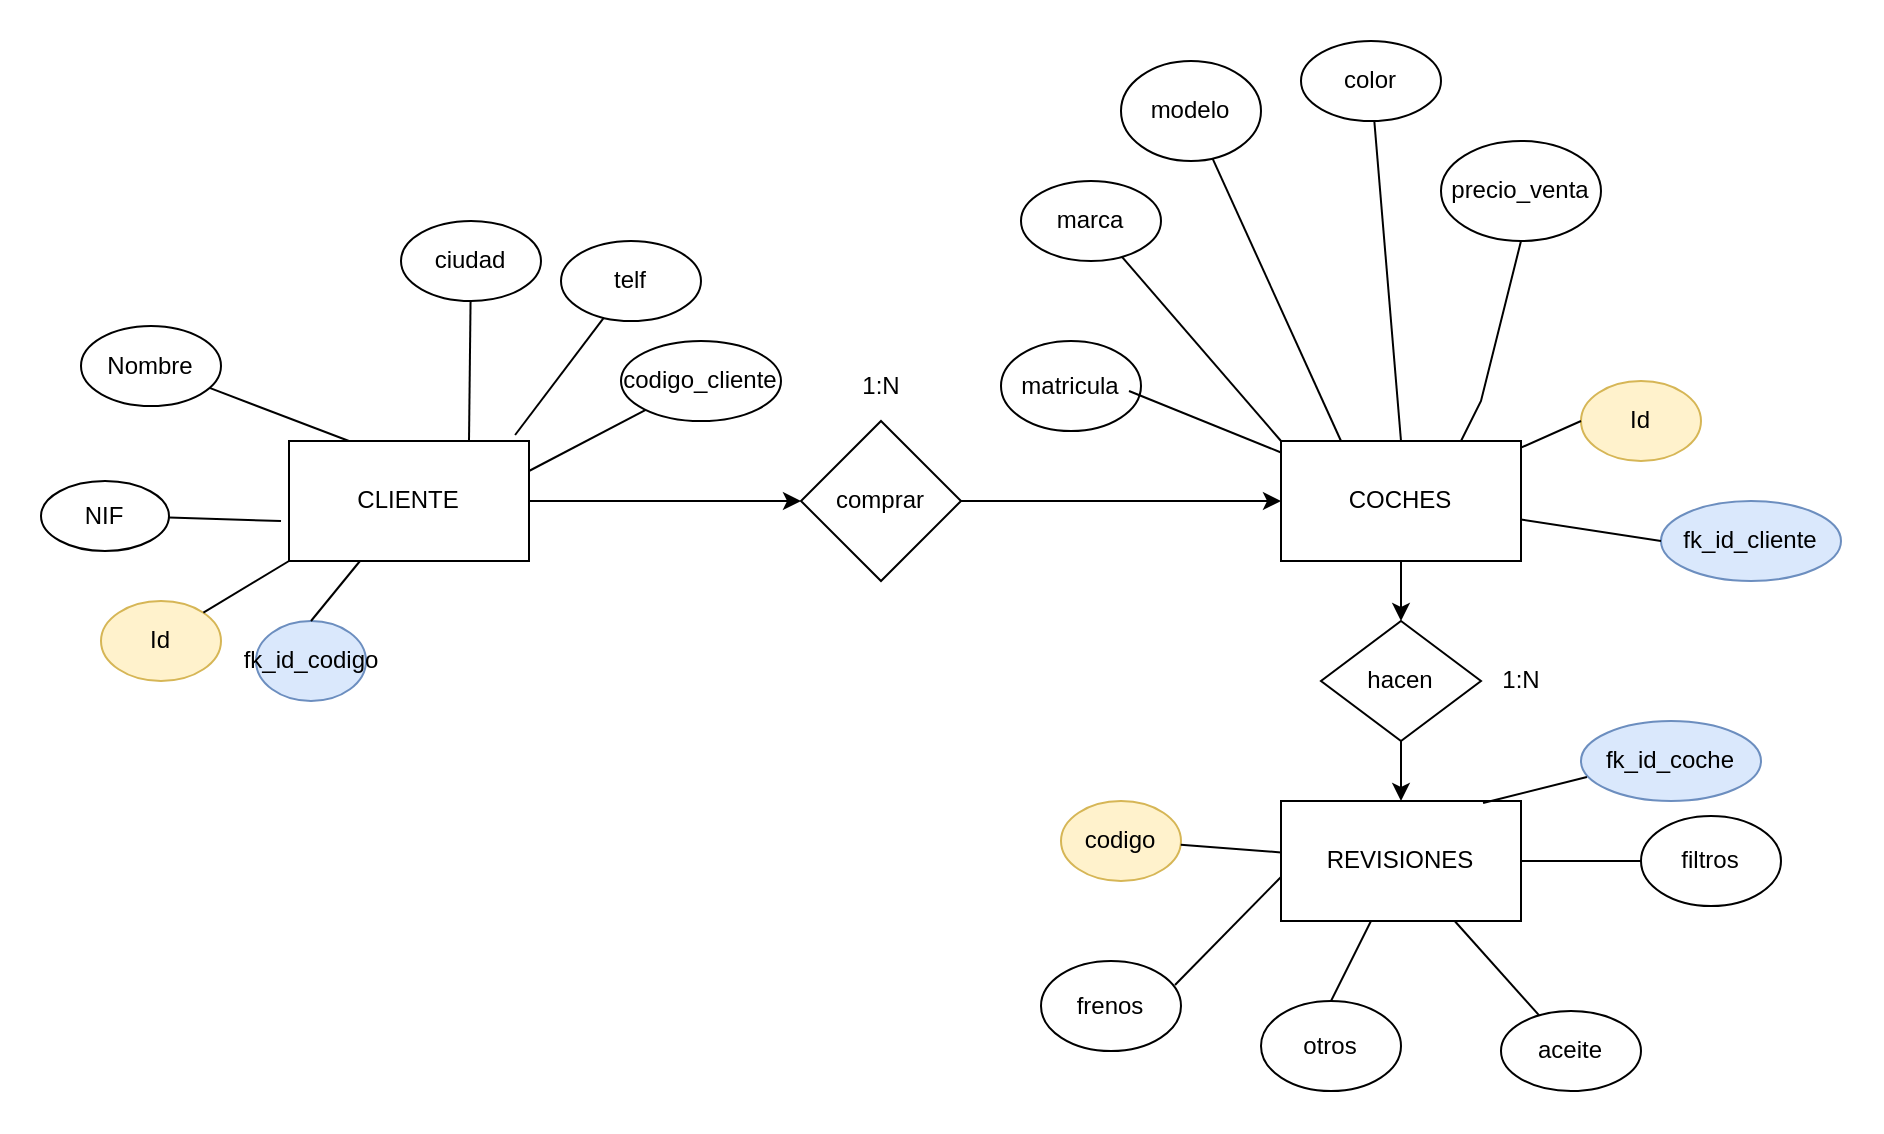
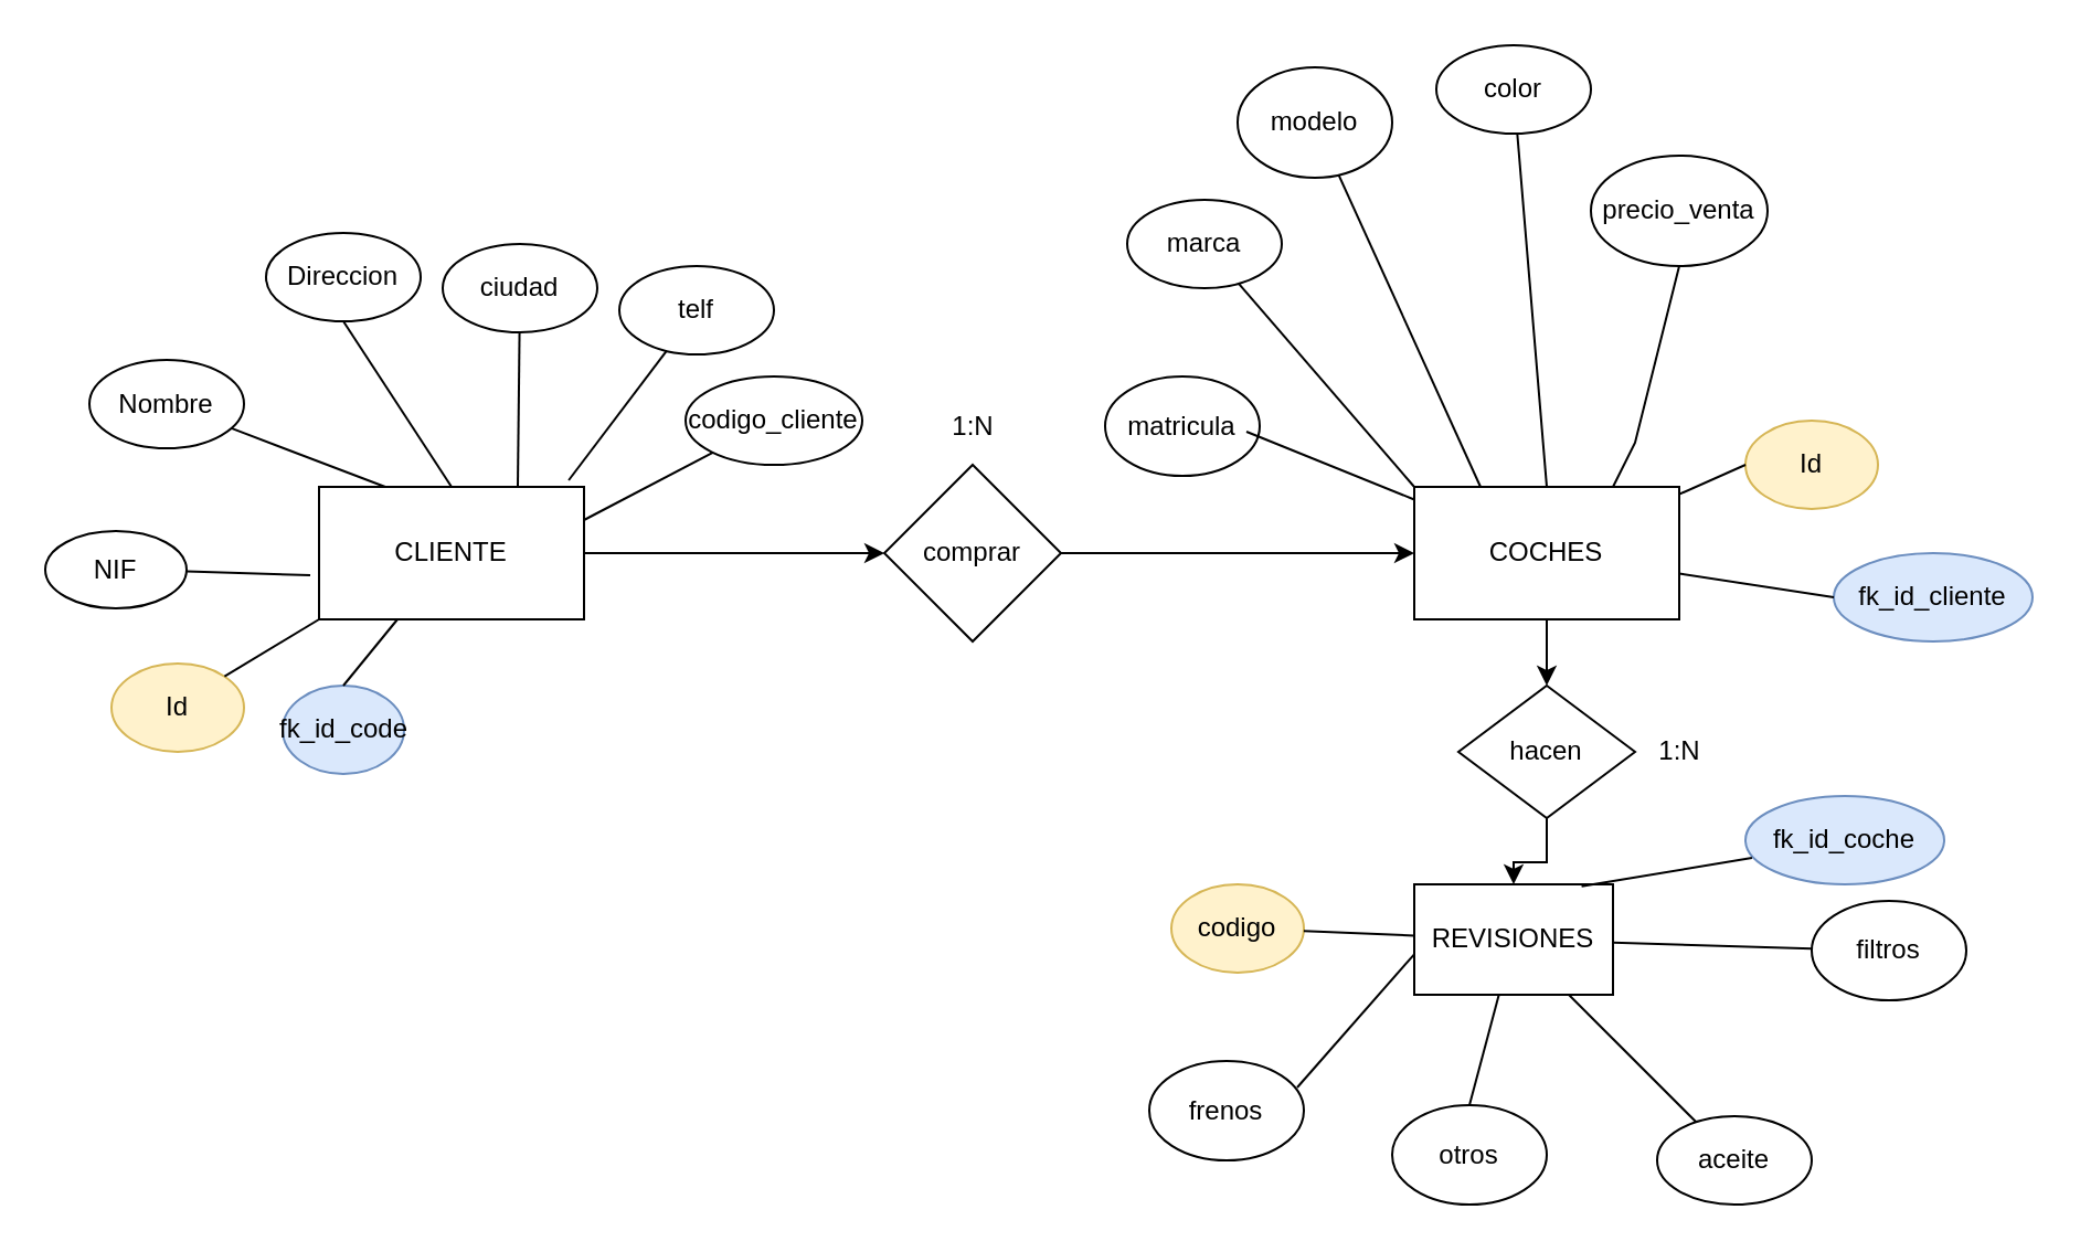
+ <mxCell id="20" value="Direccion" style="ellipse;whiteSpace=wrap;html=1;" vertex="1" parent="1"><mxGeometry x="120" y="105" width="70" height="40" as="geometry" /></mxCell>
+ <mxCell id="26" value="" style="endArrow=none;html=1;rounded=0;exitX=0.5;exitY=0;exitDx=0;exitDy=0;entryX=0.5;entryY=1;entryDx=0;entryDy=0;" edge="1" parent="1" source="17" target="20"><mxGeometry width="50" height="50" relative="1" as="geometry"><mxPoint x="250" y="290" as="sourcePoint" /><mxPoint x="300" y="240" as="targetPoint" /></mxGeometry></mxCell>
- <mxCell id="49" value="fk_id_codigo" style="ellipse;whiteSpace=wrap;html=1;fillColor=#dae8fc;strokeColor=#6c8ebf;" vertex="1" parent="1"><mxGeometry x="127.5" y="310" width="55" height="40" as="geometry" /></mxCell>
+ <mxCell id="49" value="fk_id_code" style="ellipse;whiteSpace=wrap;html=1;fillColor=#dae8fc;strokeColor=#6c8ebf;" vertex="1" parent="1"><mxGeometry x="127.5" y="310" width="55" height="40" as="geometry" /></mxCell>
- <mxCell id="33" value="REVISIONES" style="rounded=0;whiteSpace=wrap;html=1;" vertex="1" parent="1"><mxGeometry x="640" y="400" width="120" height="60" as="geometry" /></mxCell>
+ <mxCell id="33" value="REVISIONES" style="rounded=0;whiteSpace=wrap;html=1;" vertex="1" parent="1"><mxGeometry x="640" y="400" width="90" height="50" as="geometry" /></mxCell>
